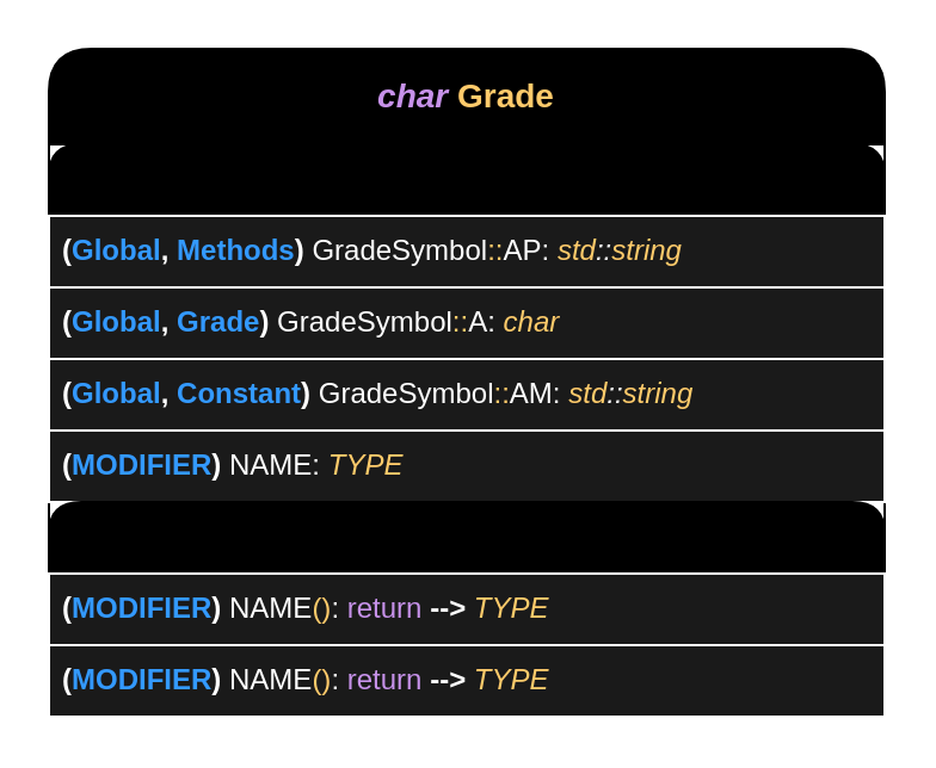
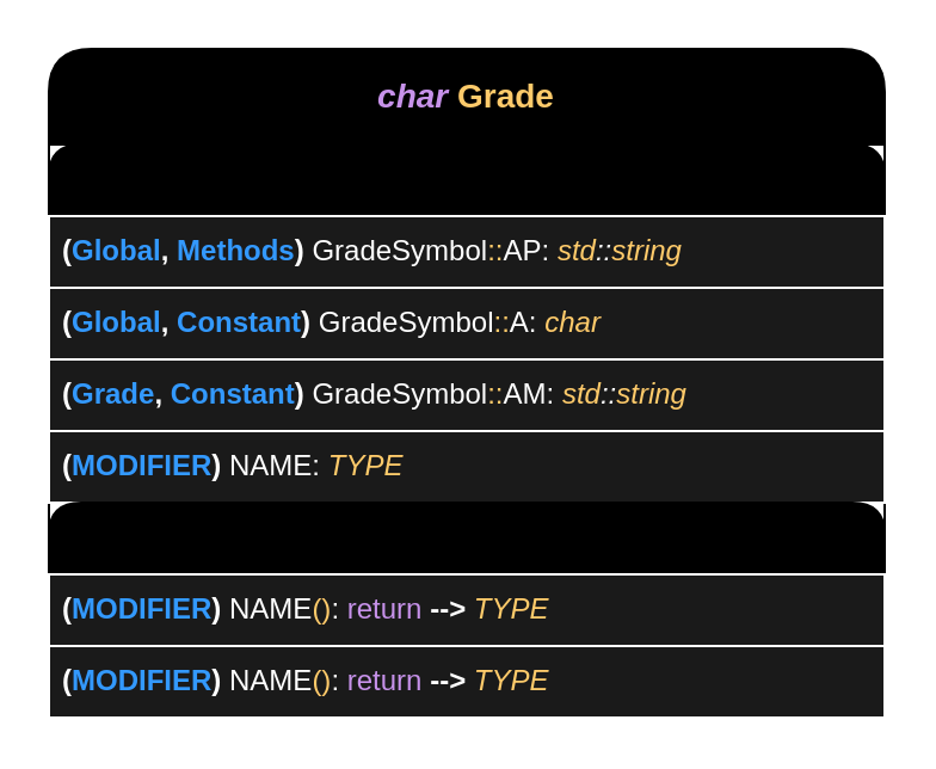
- <mxCell id="5" value="&lt;b&gt;&lt;font color=&quot;#ffffff&quot;&gt;(&lt;/font&gt;&lt;/b&gt;&lt;b style=&quot;&quot;&gt;&lt;font color=&quot;#3399ff&quot;&gt;Global&lt;/font&gt;&lt;font color=&quot;#ffffff&quot;&gt;,&lt;/font&gt;&lt;font color=&quot;#3399ff&quot;&gt; Grade&lt;/font&gt;&lt;/b&gt;&lt;b&gt;&lt;font color=&quot;#ffffff&quot;&gt;)&lt;/font&gt;&lt;/b&gt; &lt;font color=&quot;#ffffff&quot;&gt;GradeSymbol&lt;/font&gt;&lt;font color=&quot;#ffcb6b&quot;&gt;::&lt;/font&gt;&lt;font color=&quot;#ffffff&quot;&gt;A:&lt;/font&gt; &lt;i style=&quot;&quot;&gt;&lt;font color=&quot;#ffcb6b&quot;&gt;char&lt;/font&gt;&lt;font color=&quot;#ffcb6b&quot;&gt;&amp;nbsp;&lt;/font&gt;&lt;/i&gt;" style="text;strokeColor=#FFFFFF;fillColor=#1A1A1A;align=left;verticalAlign=middle;spacingLeft=4;spacingRight=4;overflow=hidden;points=[[0,0.5],[1,0.5]];portConstraint=eastwest;rotatable=0;whiteSpace=wrap;html=1;fontColor=#333333;" vertex="1" parent="3"><mxGeometry y="60" width="350" height="30" as="geometry" /></mxCell>
+ <mxCell id="5" value="&lt;b&gt;&lt;font color=&quot;#ffffff&quot;&gt;(&lt;/font&gt;&lt;/b&gt;&lt;b style=&quot;&quot;&gt;&lt;font color=&quot;#3399ff&quot;&gt;Global&lt;/font&gt;&lt;font color=&quot;#ffffff&quot;&gt;,&lt;/font&gt;&lt;font color=&quot;#3399ff&quot;&gt; Constant&lt;/font&gt;&lt;/b&gt;&lt;b&gt;&lt;font color=&quot;#ffffff&quot;&gt;)&lt;/font&gt;&lt;/b&gt; &lt;font color=&quot;#ffffff&quot;&gt;GradeSymbol&lt;/font&gt;&lt;font color=&quot;#ffcb6b&quot;&gt;::&lt;/font&gt;&lt;font color=&quot;#ffffff&quot;&gt;A:&lt;/font&gt; &lt;i style=&quot;&quot;&gt;&lt;font color=&quot;#ffcb6b&quot;&gt;char&lt;/font&gt;&lt;font color=&quot;#ffcb6b&quot;&gt;&amp;nbsp;&lt;/font&gt;&lt;/i&gt;" style="text;strokeColor=#FFFFFF;fillColor=#1A1A1A;align=left;verticalAlign=middle;spacingLeft=4;spacingRight=4;overflow=hidden;points=[[0,0.5],[1,0.5]];portConstraint=eastwest;rotatable=0;whiteSpace=wrap;html=1;fontColor=#333333;" vertex="1" parent="3"><mxGeometry y="60" width="350" height="30" as="geometry" /></mxCell>
- <mxCell id="6" value="&lt;b&gt;&lt;font color=&quot;#ffffff&quot;&gt;(&lt;/font&gt;&lt;/b&gt;&lt;b style=&quot;&quot;&gt;&lt;font color=&quot;#3399ff&quot;&gt;Global&lt;/font&gt;&lt;font color=&quot;#ffffff&quot;&gt;,&lt;/font&gt;&lt;font color=&quot;#3399ff&quot;&gt; Constant&lt;/font&gt;&lt;/b&gt;&lt;b&gt;&lt;font color=&quot;#ffffff&quot;&gt;)&lt;/font&gt;&lt;/b&gt; &lt;font color=&quot;#ffffff&quot;&gt;GradeSymbol&lt;/font&gt;&lt;font color=&quot;#ffcb6b&quot;&gt;::&lt;/font&gt;&lt;font color=&quot;#ffffff&quot;&gt;AM:&lt;/font&gt; &lt;i style=&quot;&quot;&gt;&lt;font color=&quot;#ffcb6b&quot;&gt;std&lt;/font&gt;&lt;font color=&quot;#ffffff&quot;&gt;::&lt;/font&gt;&lt;font color=&quot;#ffcb6b&quot;&gt;string&amp;nbsp;&lt;/font&gt;&lt;/i&gt;" style="text;strokeColor=#FFFFFF;fillColor=#1A1A1A;align=left;verticalAlign=middle;spacingLeft=4;spacingRight=4;overflow=hidden;points=[[0,0.5],[1,0.5]];portConstraint=eastwest;rotatable=0;whiteSpace=wrap;html=1;fontColor=#333333;" vertex="1" parent="3"><mxGeometry y="90" width="350" height="30" as="geometry" /></mxCell>
+ <mxCell id="6" value="&lt;b&gt;&lt;font color=&quot;#ffffff&quot;&gt;(&lt;/font&gt;&lt;/b&gt;&lt;b style=&quot;&quot;&gt;&lt;font color=&quot;#3399ff&quot;&gt;Grade&lt;/font&gt;&lt;font color=&quot;#ffffff&quot;&gt;,&lt;/font&gt;&lt;font color=&quot;#3399ff&quot;&gt; Constant&lt;/font&gt;&lt;/b&gt;&lt;b&gt;&lt;font color=&quot;#ffffff&quot;&gt;)&lt;/font&gt;&lt;/b&gt; &lt;font color=&quot;#ffffff&quot;&gt;GradeSymbol&lt;/font&gt;&lt;font color=&quot;#ffcb6b&quot;&gt;::&lt;/font&gt;&lt;font color=&quot;#ffffff&quot;&gt;AM:&lt;/font&gt; &lt;i style=&quot;&quot;&gt;&lt;font color=&quot;#ffcb6b&quot;&gt;std&lt;/font&gt;&lt;font color=&quot;#ffffff&quot;&gt;::&lt;/font&gt;&lt;font color=&quot;#ffcb6b&quot;&gt;string&amp;nbsp;&lt;/font&gt;&lt;/i&gt;" style="text;strokeColor=#FFFFFF;fillColor=#1A1A1A;align=left;verticalAlign=middle;spacingLeft=4;spacingRight=4;overflow=hidden;points=[[0,0.5],[1,0.5]];portConstraint=eastwest;rotatable=0;whiteSpace=wrap;html=1;fontColor=#333333;" vertex="1" parent="3"><mxGeometry y="90" width="350" height="30" as="geometry" /></mxCell>
